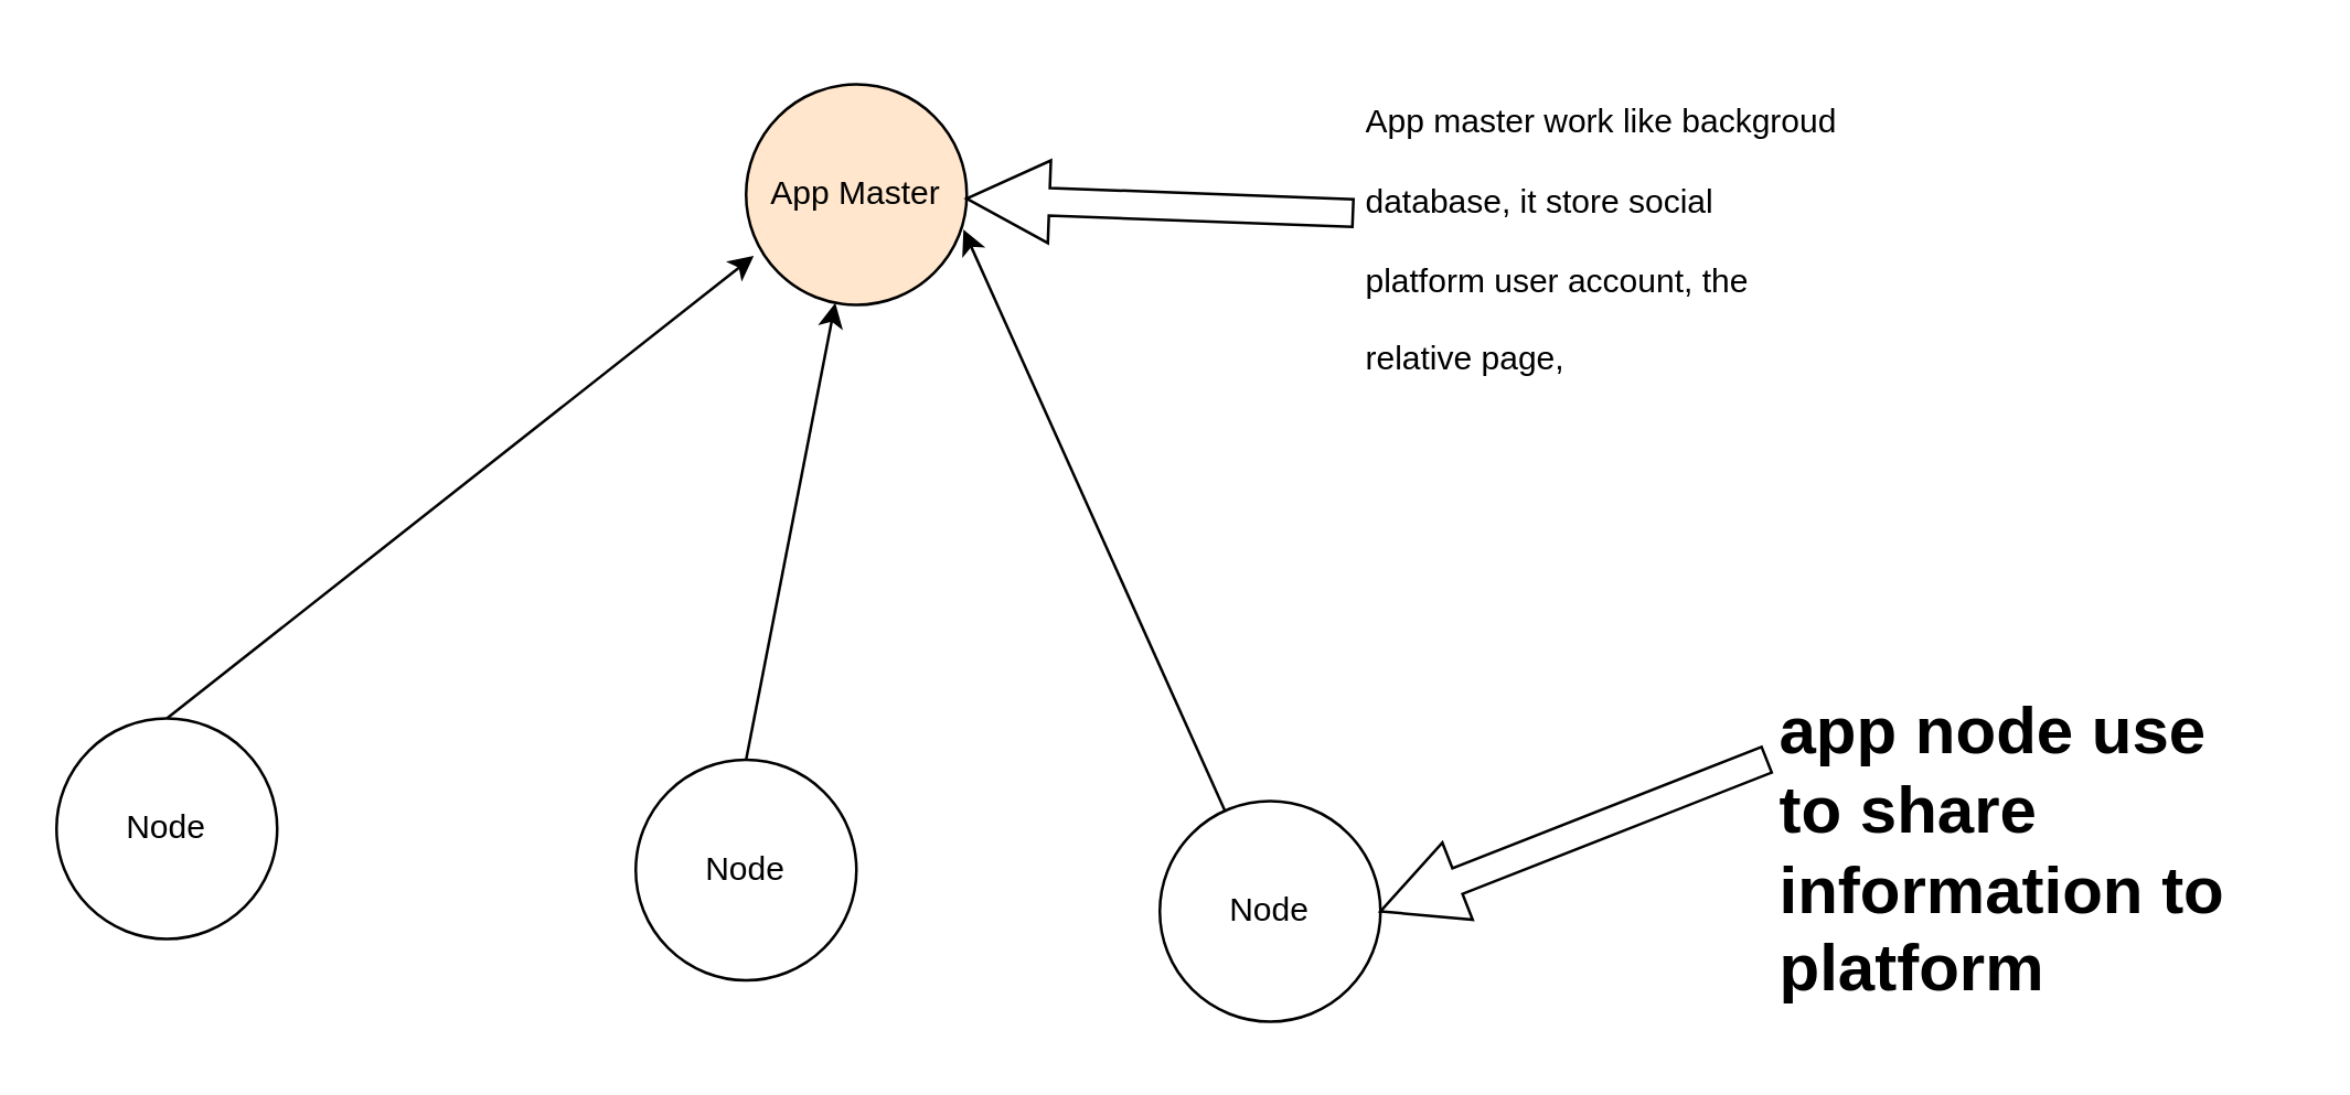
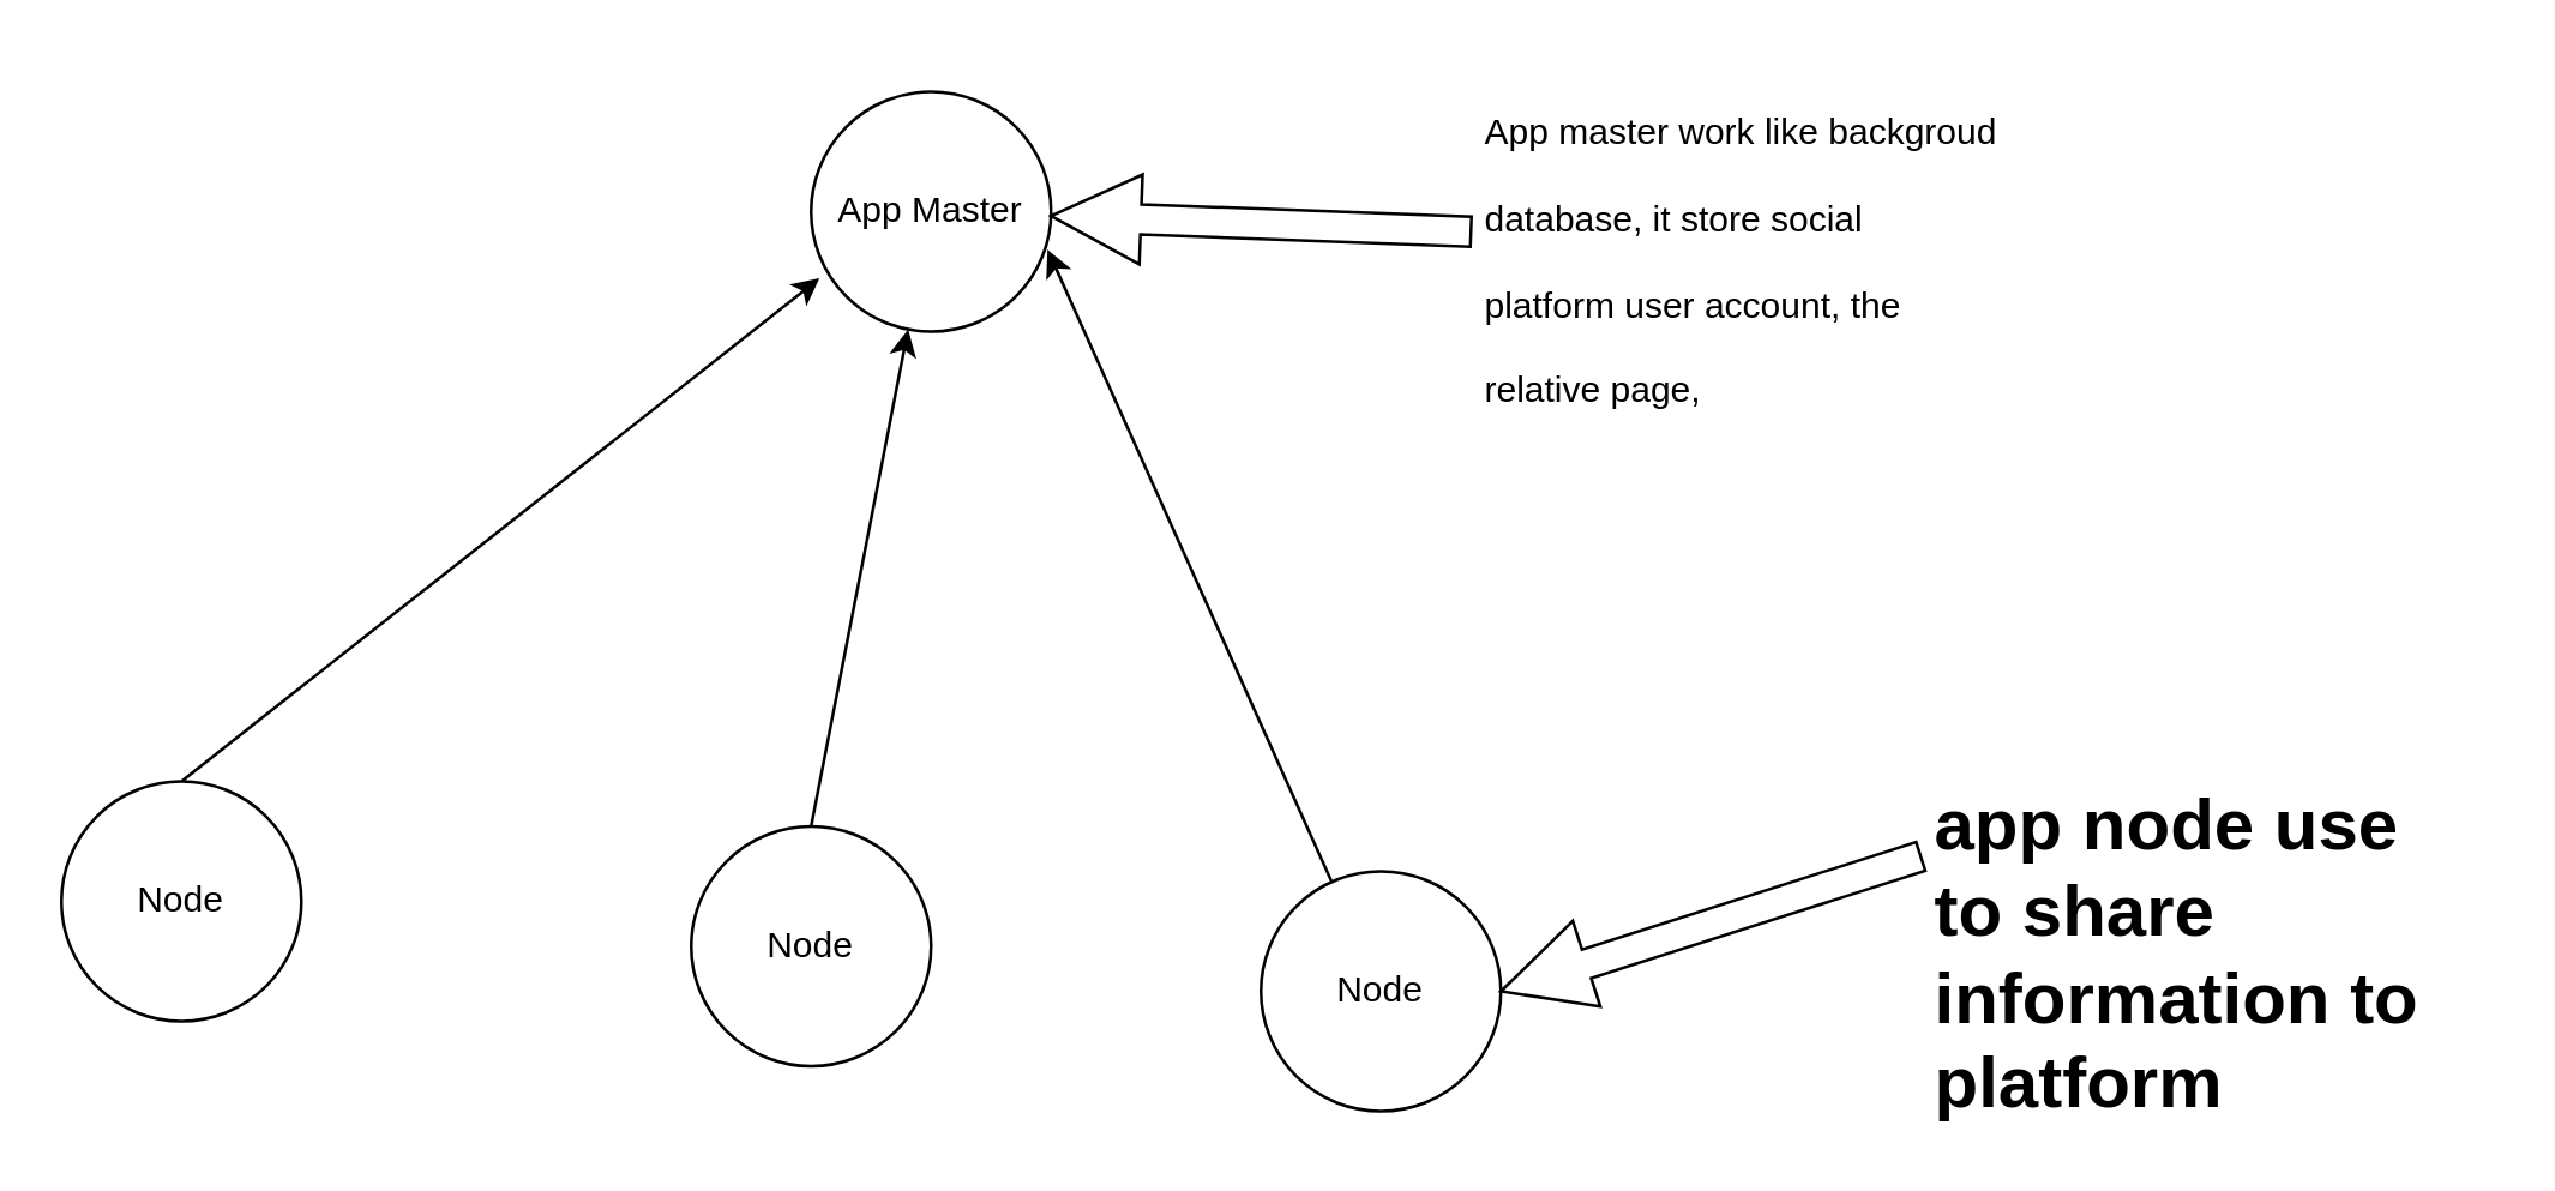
- <mxCell id="2" value="App Master" style="ellipse;whiteSpace=wrap;html=1;aspect=fixed;fillColor=#ffe6cc;" vertex="1" parent="1"><mxGeometry x="270" y="30" width="80" height="80" as="geometry" /></mxCell>
+ <mxCell id="2" value="App Master" style="ellipse;whiteSpace=wrap;html=1;aspect=fixed;" vertex="1" parent="1"><mxGeometry x="270" y="30" width="80" height="80" as="geometry" /></mxCell>
- <mxCell id="12" value="&lt;h1&gt;app node use to share information to platform&lt;/h1&gt;" style="text;html=1;strokeColor=none;fillColor=none;spacing=5;spacingTop=-20;whiteSpace=wrap;overflow=hidden;rounded=0;" vertex="1" parent="1"><mxGeometry x="640" y="245" width="190" height="120" as="geometry" /></mxCell>
+ <mxCell id="12" value="&lt;h1&gt;app node use to share information to platform&lt;/h1&gt;" style="text;html=1;strokeColor=none;fillColor=none;spacing=5;spacingTop=-20;whiteSpace=wrap;overflow=hidden;rounded=0;" vertex="1" parent="1"><mxGeometry x="640" y="255" width="190" height="120" as="geometry" /></mxCell>
